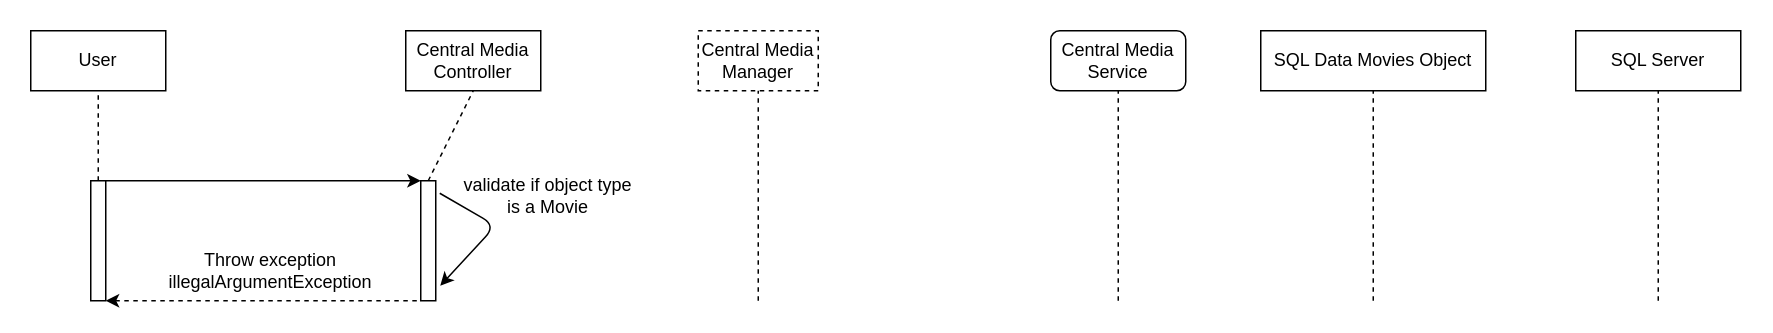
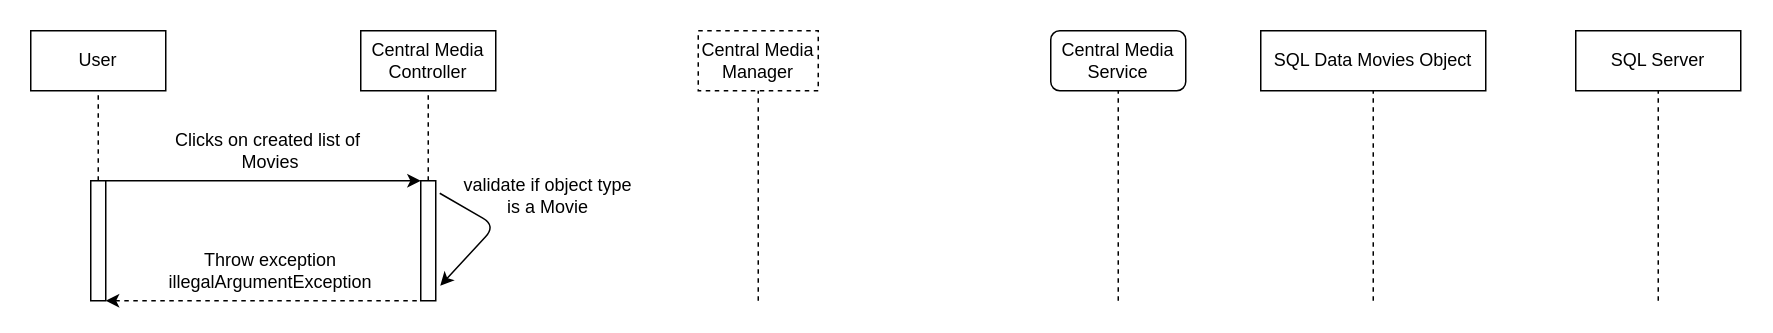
- <mxCell id="2" value="Central Media&lt;br&gt;Controller" style="rounded=0;whiteSpace=wrap;html=1;" parent="1" vertex="1"><mxGeometry x="270" y="20" width="90" height="40" as="geometry" /></mxCell>
+ <mxCell id="2" value="Central Media&lt;br&gt;Controller" style="rounded=0;whiteSpace=wrap;html=1;" parent="1" vertex="1"><mxGeometry x="240" y="20" width="90" height="40" as="geometry" /></mxCell>
+ <mxCell id="21" value="Clicks on created list of&amp;nbsp; &lt;br&gt;Movies" style="text;html=1;strokeColor=none;fillColor=none;align=center;verticalAlign=middle;whiteSpace=wrap;rounded=0;" parent="1" vertex="1"><mxGeometry x="90" y="70" width="180" height="60" as="geometry" /></mxCell>
